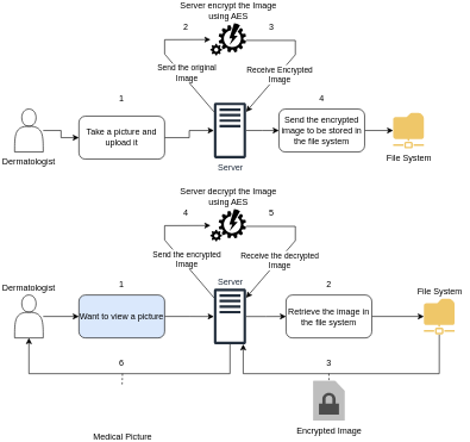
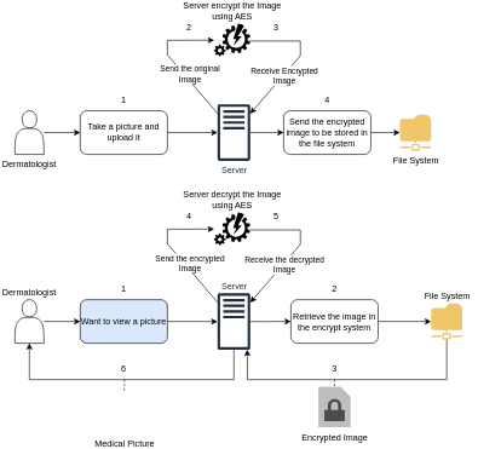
- <mxCell id="7" value="Take a picture and upload it" style="rounded=1;whiteSpace=wrap;html=1;" vertex="1" parent="1"><mxGeometry x="110" y="160" width="120" height="60" as="geometry" /></mxCell>
+ <mxCell id="7" value="Take a picture and upload it" style="rounded=1;whiteSpace=wrap;html=1;" vertex="1" parent="1"><mxGeometry x="110" y="150" width="120" height="60" as="geometry" /></mxCell>
- <mxCell id="27" value="Retrieve the image in the file system" style="rounded=1;whiteSpace=wrap;html=1;" vertex="1" parent="1"><mxGeometry x="400" y="410" width="120" height="60" as="geometry" /></mxCell>
+ <mxCell id="27" value="Retrieve the image in the encrypt system" style="rounded=1;whiteSpace=wrap;html=1;" vertex="1" parent="1"><mxGeometry x="400" y="410" width="120" height="60" as="geometry" /></mxCell>
